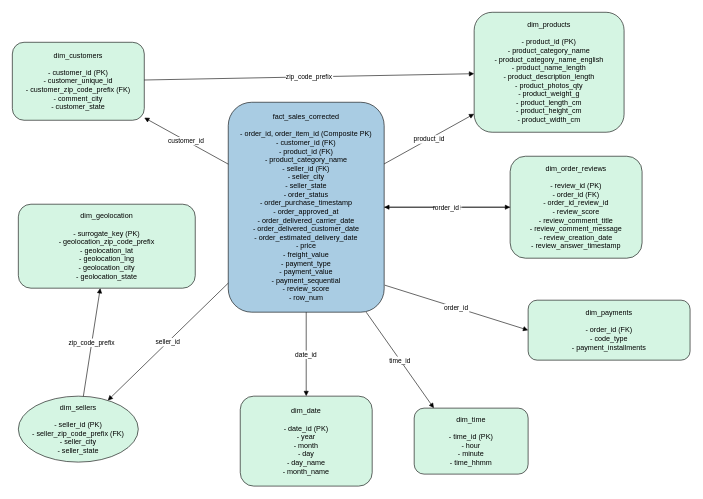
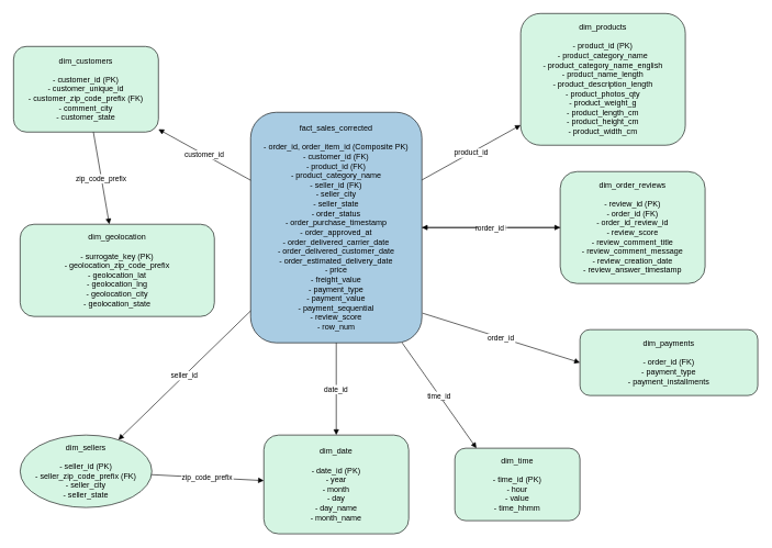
- <mxCell id="16" value="zip_code_prefix" style="endArrow=block;" parent="1" source="3" target="4" edge="1"><mxGeometry relative="1" as="geometry" /></mxCell>
+ <mxCell id="16" value="zip_code_prefix" style="endArrow=block;" parent="1" source="3" target="8" edge="1"><mxGeometry relative="1" as="geometry" /></mxCell>
- <mxCell id="19" value="dim_payments&#10;&#10;- order_id (FK)&#10;- code_type&#10;- payment_installments" style="rounded=1;whiteSpace=wrap;fillColor=#D5F5E3;fontSize=12;" parent="1" vertex="1"><mxGeometry x="880" y="500" width="270" height="100" as="geometry" /></mxCell>
+ <mxCell id="19" value="dim_payments&#10;&#10;- order_id (FK)&#10;- payment_type&#10;- payment_installments" style="rounded=1;whiteSpace=wrap;fillColor=#D5F5E3;fontSize=12;" parent="1" vertex="1"><mxGeometry x="880" y="500" width="270" height="100" as="geometry" /></mxCell>
- <mxCell id="17" value="zip_code_prefix" style="endArrow=block;" parent="1" source="5" target="8" edge="1"><mxGeometry relative="1" as="geometry" /></mxCell>
+ <mxCell id="17" value="zip_code_prefix" style="endArrow=block;" parent="1" source="5" target="6" edge="1"><mxGeometry relative="1" as="geometry" /></mxCell>
- <mxCell id="7" value="dim_time&#10;&#10;- time_id (PK)&#10;- hour&#10;- minute&#10;- time_hhmm" style="rounded=1;whiteSpace=wrap;fillColor=#D5F5E3;fontSize=12;" parent="1" vertex="1"><mxGeometry x="690" y="680" width="190" height="110" as="geometry" /></mxCell>
+ <mxCell id="7" value="dim_time&#10;&#10;- time_id (PK)&#10;- hour&#10;- value&#10;- time_hhmm" style="rounded=1;whiteSpace=wrap;fillColor=#D5F5E3;fontSize=12;" parent="1" vertex="1"><mxGeometry x="690" y="680" width="190" height="110" as="geometry" /></mxCell>
